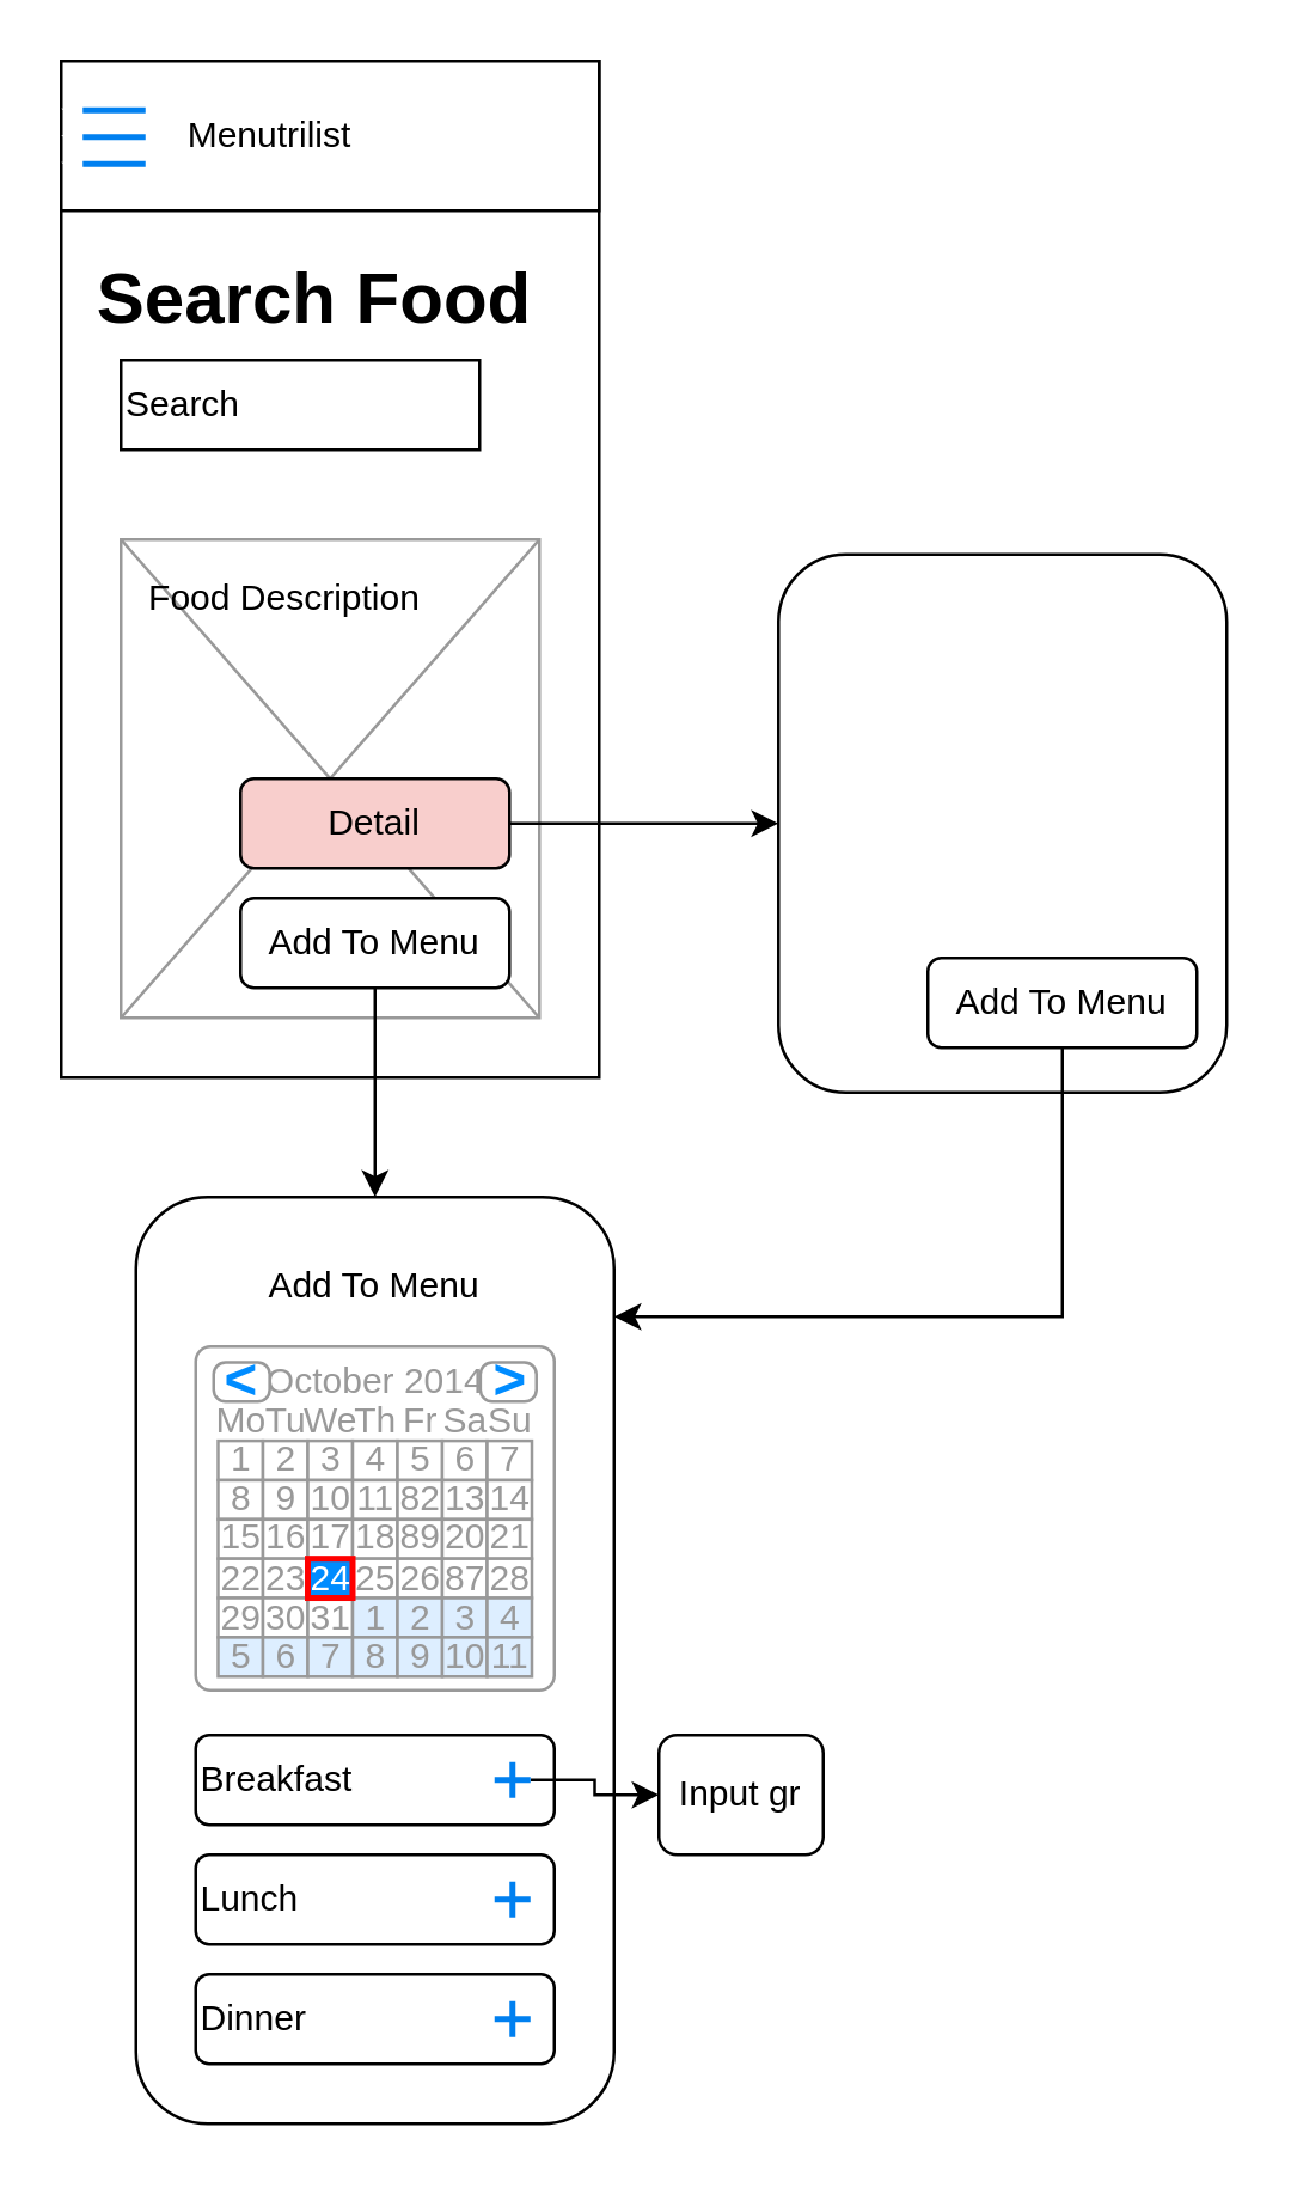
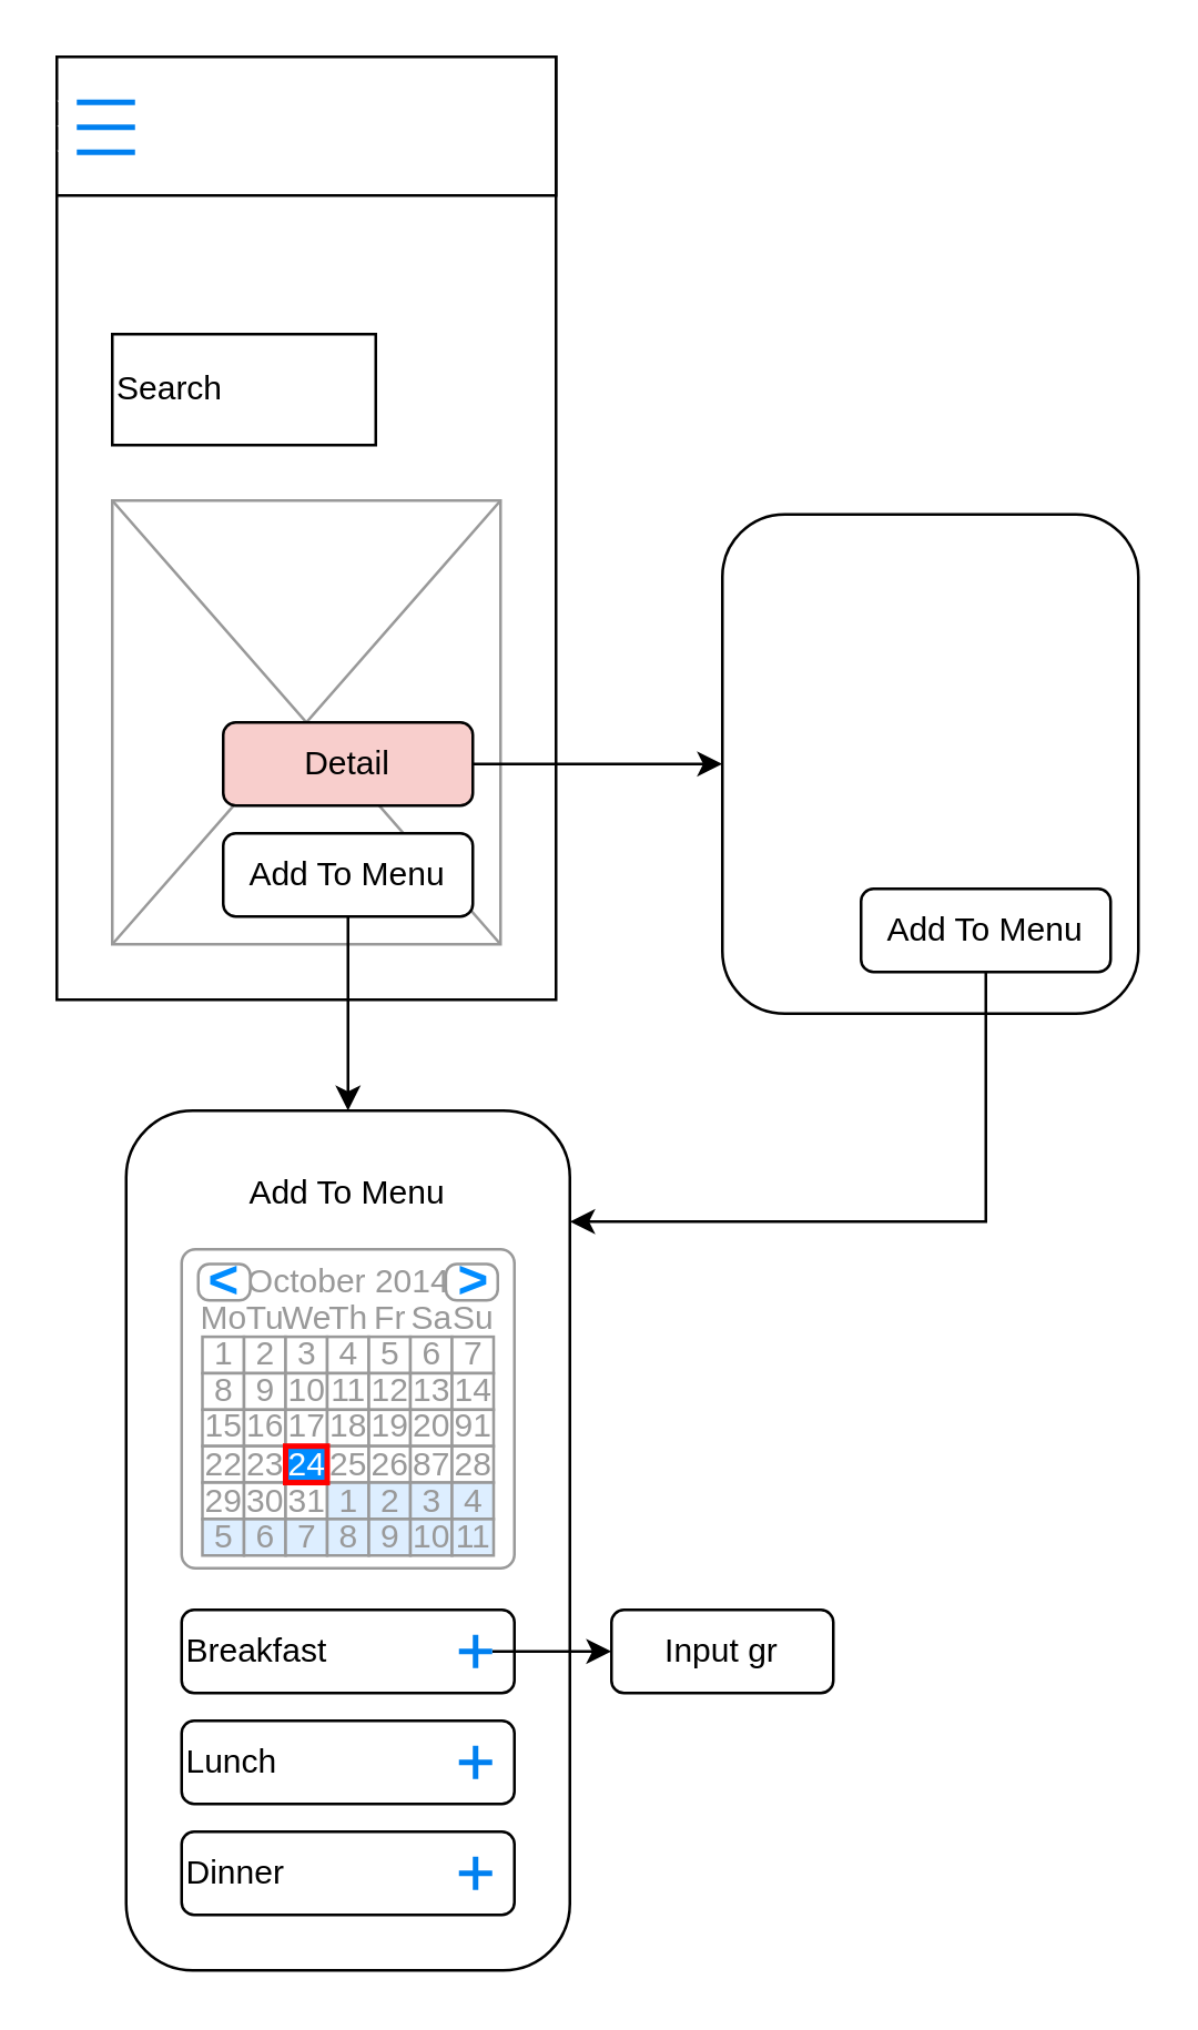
- <mxCell id="5" value="Menutrilist" style="text;html=1;strokeColor=none;fillColor=none;align=center;verticalAlign=middle;whiteSpace=wrap;rounded=0;" vertex="1" parent="1"><mxGeometry x="60" y="35" width="60" height="20" as="geometry" /></mxCell>
- <mxCell id="6" value="&lt;font style=&quot;font-size: 24px&quot;&gt;&lt;b&gt;Search Food&lt;/b&gt;&lt;/font&gt;" style="text;html=1;strokeColor=none;fillColor=none;align=center;verticalAlign=middle;whiteSpace=wrap;rounded=0;" vertex="1" parent="1"><mxGeometry x="30" y="90" width="150" height="20" as="geometry" /></mxCell>
- <mxCell id="7" value="Search" style="rounded=0;whiteSpace=wrap;html=1;align=left;" vertex="1" parent="1"><mxGeometry x="40" y="120" width="120" height="30" as="geometry" /></mxCell>
+ <mxCell id="7" value="Search" style="rounded=0;whiteSpace=wrap;html=1;align=left;" vertex="1" parent="1"><mxGeometry x="40" y="120" width="95" height="40" as="geometry" /></mxCell>
- <mxCell id="11" value="Food Description" style="text;html=1;strokeColor=none;fillColor=none;align=center;verticalAlign=middle;whiteSpace=wrap;rounded=0;" vertex="1" parent="1"><mxGeometry x="40" y="190" width="110" height="20" as="geometry" /></mxCell>
- <mxCell id="39" value="82" style="strokeWidth=1;shadow=0;dashed=0;align=center;html=1;shape=mxgraph.mockup.forms.rrect;rSize=0;strokeColor=#999999;fontColor=#999999;" vertex="1" parent="17"><mxGeometry x="67.5" y="44.686" width="15" height="13.143" as="geometry" /></mxCell>
+ <mxCell id="39" value="12" style="strokeWidth=1;shadow=0;dashed=0;align=center;html=1;shape=mxgraph.mockup.forms.rrect;rSize=0;strokeColor=#999999;fontColor=#999999;" vertex="1" parent="17"><mxGeometry x="67.5" y="44.686" width="15" height="13.143" as="geometry" /></mxCell>
- <mxCell id="46" value="89" style="strokeWidth=1;shadow=0;dashed=0;align=center;html=1;shape=mxgraph.mockup.forms.rrect;rSize=0;strokeColor=#999999;fontColor=#999999;" vertex="1" parent="17"><mxGeometry x="67.5" y="57.829" width="15" height="13.143" as="geometry" /></mxCell>
+ <mxCell id="46" value="19" style="strokeWidth=1;shadow=0;dashed=0;align=center;html=1;shape=mxgraph.mockup.forms.rrect;rSize=0;strokeColor=#999999;fontColor=#999999;" vertex="1" parent="17"><mxGeometry x="67.5" y="57.829" width="15" height="13.143" as="geometry" /></mxCell>
- <mxCell id="48" value="21" style="strokeWidth=1;shadow=0;dashed=0;align=center;html=1;shape=mxgraph.mockup.forms.rrect;rSize=0;strokeColor=#999999;fontColor=#999999;" vertex="1" parent="17"><mxGeometry x="97.5" y="57.829" width="15" height="13.143" as="geometry" /></mxCell>
+ <mxCell id="48" value="91" style="strokeWidth=1;shadow=0;dashed=0;align=center;html=1;shape=mxgraph.mockup.forms.rrect;rSize=0;strokeColor=#999999;fontColor=#999999;" vertex="1" parent="17"><mxGeometry x="97.5" y="57.829" width="15" height="13.143" as="geometry" /></mxCell>
- <mxCell id="79" value="Input gr" style="rounded=1;whiteSpace=wrap;html=1;" vertex="1" parent="1"><mxGeometry x="220" y="580" width="55" height="40" as="geometry" /></mxCell>
+ <mxCell id="79" value="Input gr" style="rounded=1;whiteSpace=wrap;html=1;" vertex="1" parent="1"><mxGeometry x="220" y="580" width="80" height="30" as="geometry" /></mxCell>
